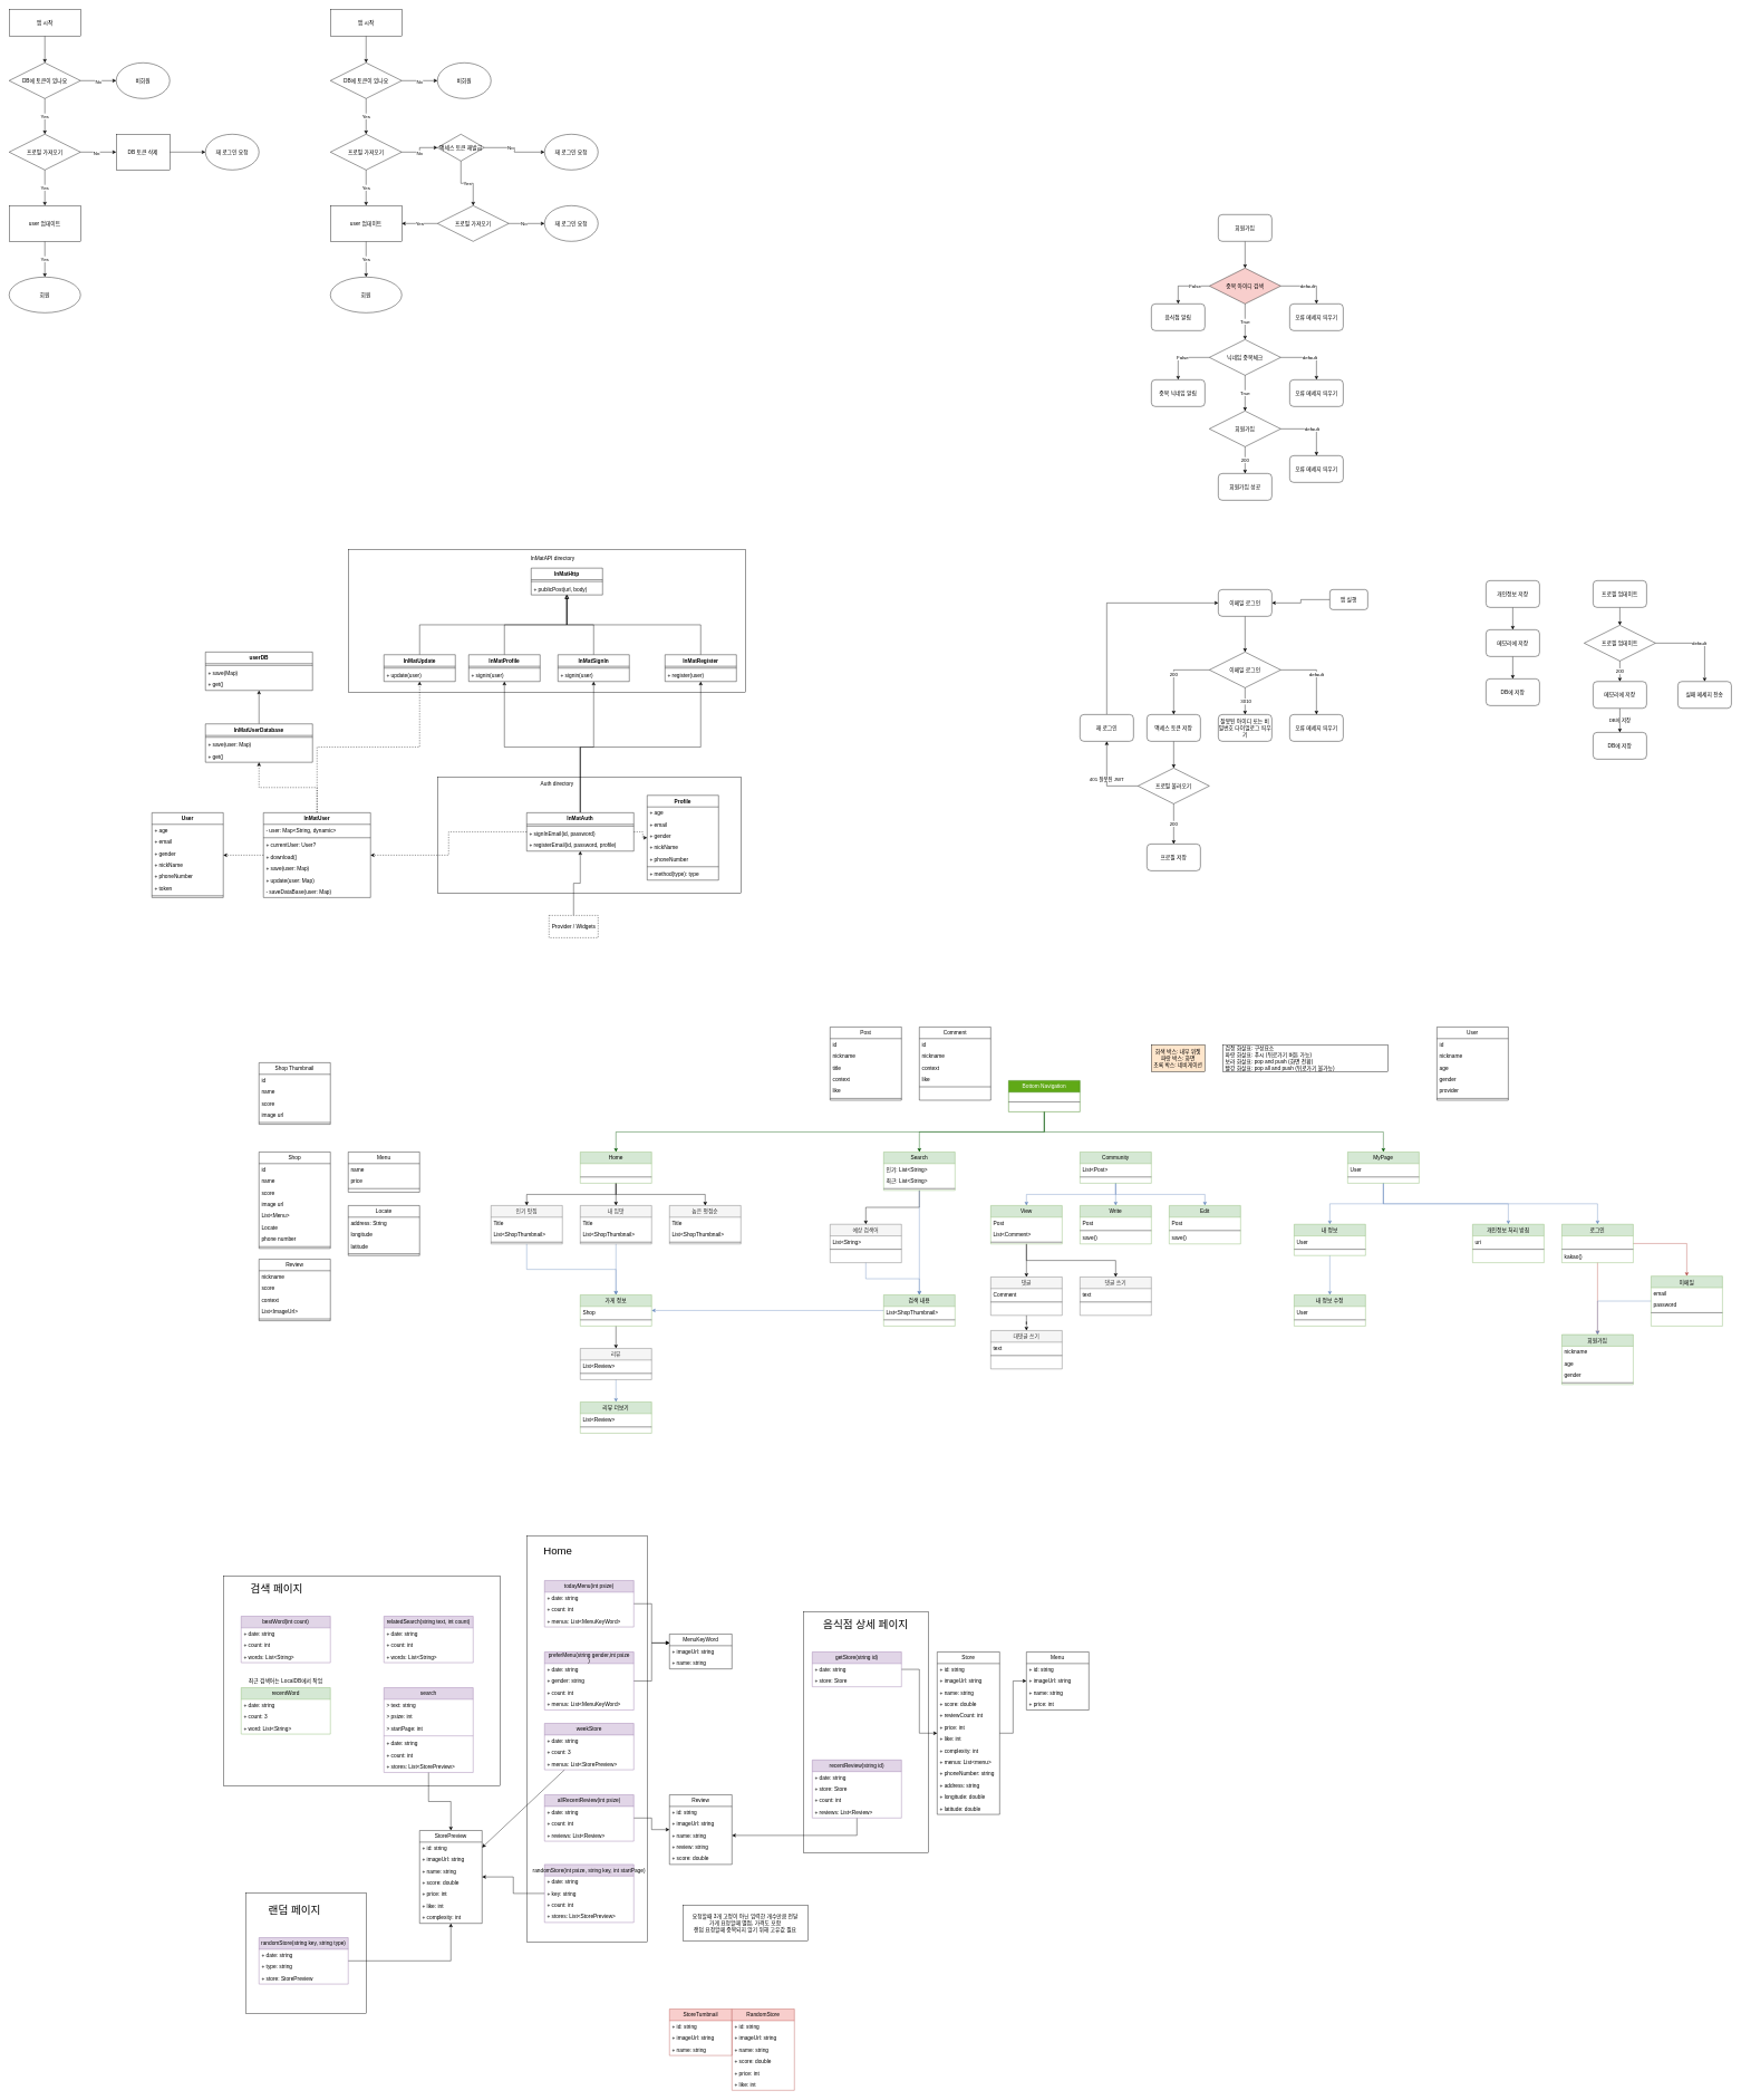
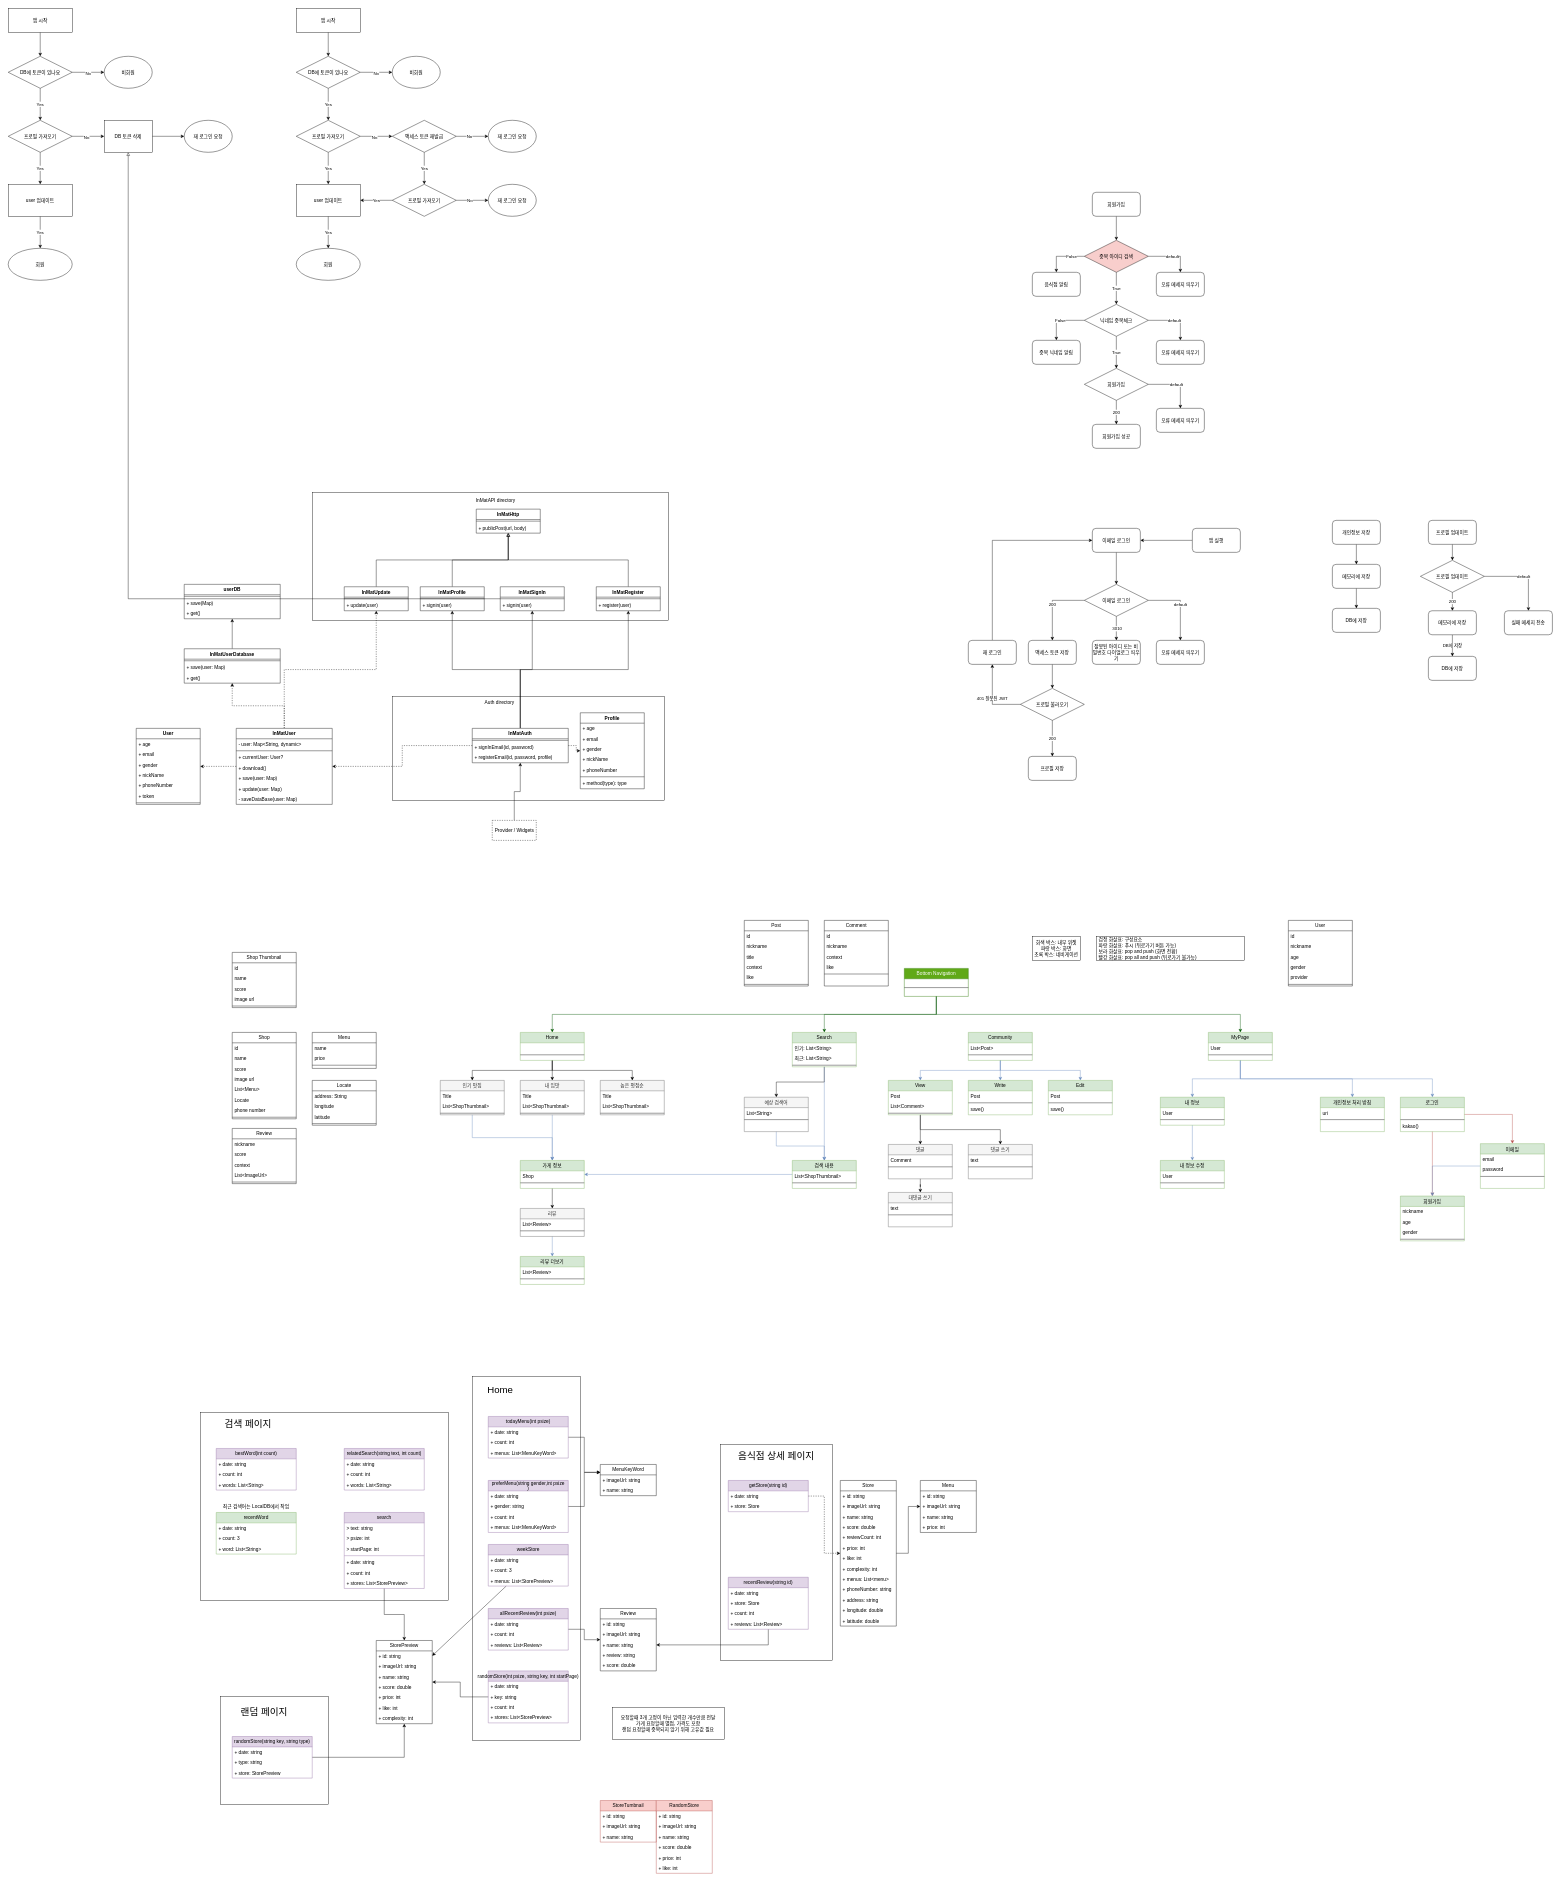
- <mxCell id="440" value="액세스 토큰 재발급" style="rhombus;whiteSpace=wrap;html=1;" vertex="1" parent="1"><mxGeometry x="980" y="300" width="105" height="60" as="geometry" /></mxCell>
+ <mxCell id="440" value="액세스 토큰 재발급" style="rhombus;whiteSpace=wrap;html=1;" vertex="1" parent="1"><mxGeometry x="980" y="300" width="160" height="80" as="geometry" /></mxCell>
- <mxCell id="336" value="앱 실행" style="rounded=1;whiteSpace=wrap;html=1;" parent="1" vertex="1"><mxGeometry x="2980" y="1320" width="85" height="45" as="geometry" /></mxCell>
+ <mxCell id="336" value="앱 실행" style="rounded=1;whiteSpace=wrap;html=1;" parent="1" vertex="1"><mxGeometry x="2980" y="1320" width="120" height="60" as="geometry" /></mxCell>
- <mxCell id="298" style="edgeStyle=orthogonalEdgeStyle;rounded=0;orthogonalLoop=1;jettySize=auto;html=1;endArrow=block;endFill=0;" parent="1" source="299" target="308" edge="1"><mxGeometry relative="1" as="geometry" /></mxCell>
+ <mxCell id="298" style="edgeStyle=orthogonalEdgeStyle;rounded=0;orthogonalLoop=1;jettySize=auto;html=1;endArrow=block;endFill=0;" parent="1" source="299" target="450" edge="1"><mxGeometry relative="1" as="geometry" /></mxCell>
- <mxCell id="37" value="회색 박스: 내부 위젯&lt;br&gt;파랑 박스: 화면&lt;br&gt;초록 박스: 네비게이션" style="rounded=0;whiteSpace=wrap;html=1;fillColor=#ffe6cc;" parent="1" vertex="1"><mxGeometry x="2580" y="2340" width="120" height="60" as="geometry" /></mxCell>
+ <mxCell id="37" value="회색 박스: 내부 위젯&lt;br&gt;파랑 박스: 화면&lt;br&gt;초록 박스: 네비게이션" style="rounded=0;whiteSpace=wrap;html=1;" parent="1" vertex="1"><mxGeometry x="2580" y="2340" width="120" height="60" as="geometry" /></mxCell>
- <mxCell id="219" style="edgeStyle=orthogonalEdgeStyle;rounded=0;orthogonalLoop=1;jettySize=auto;html=1;" parent="1" source="220" target="224" edge="1"><mxGeometry relative="1" as="geometry" /></mxCell>
+ <mxCell id="219" style="edgeStyle=orthogonalEdgeStyle;rounded=0;orthogonalLoop=1;jettySize=auto;html=1;dashed=1;" parent="1" source="220" target="224" edge="1"><mxGeometry relative="1" as="geometry" /></mxCell>
